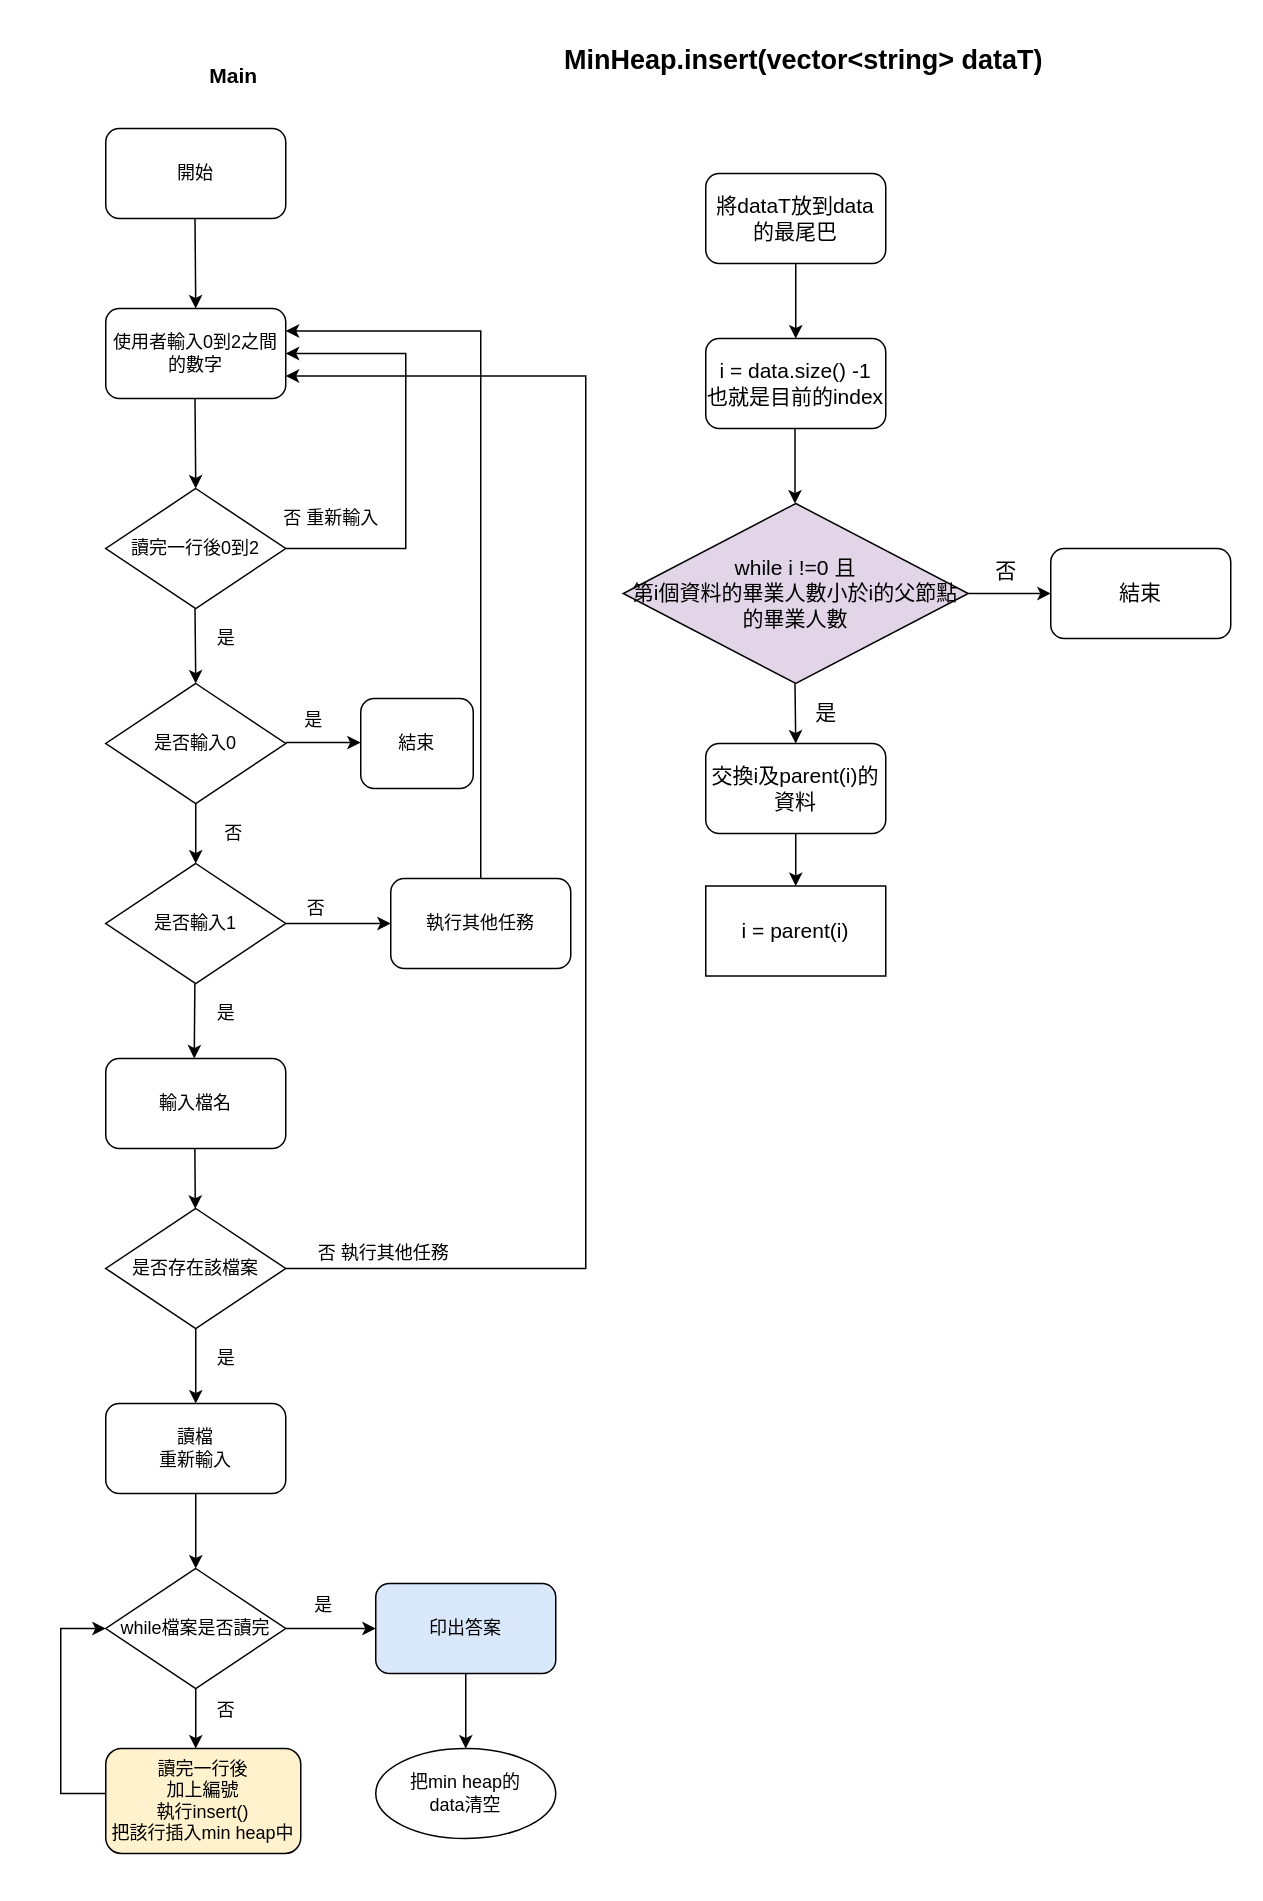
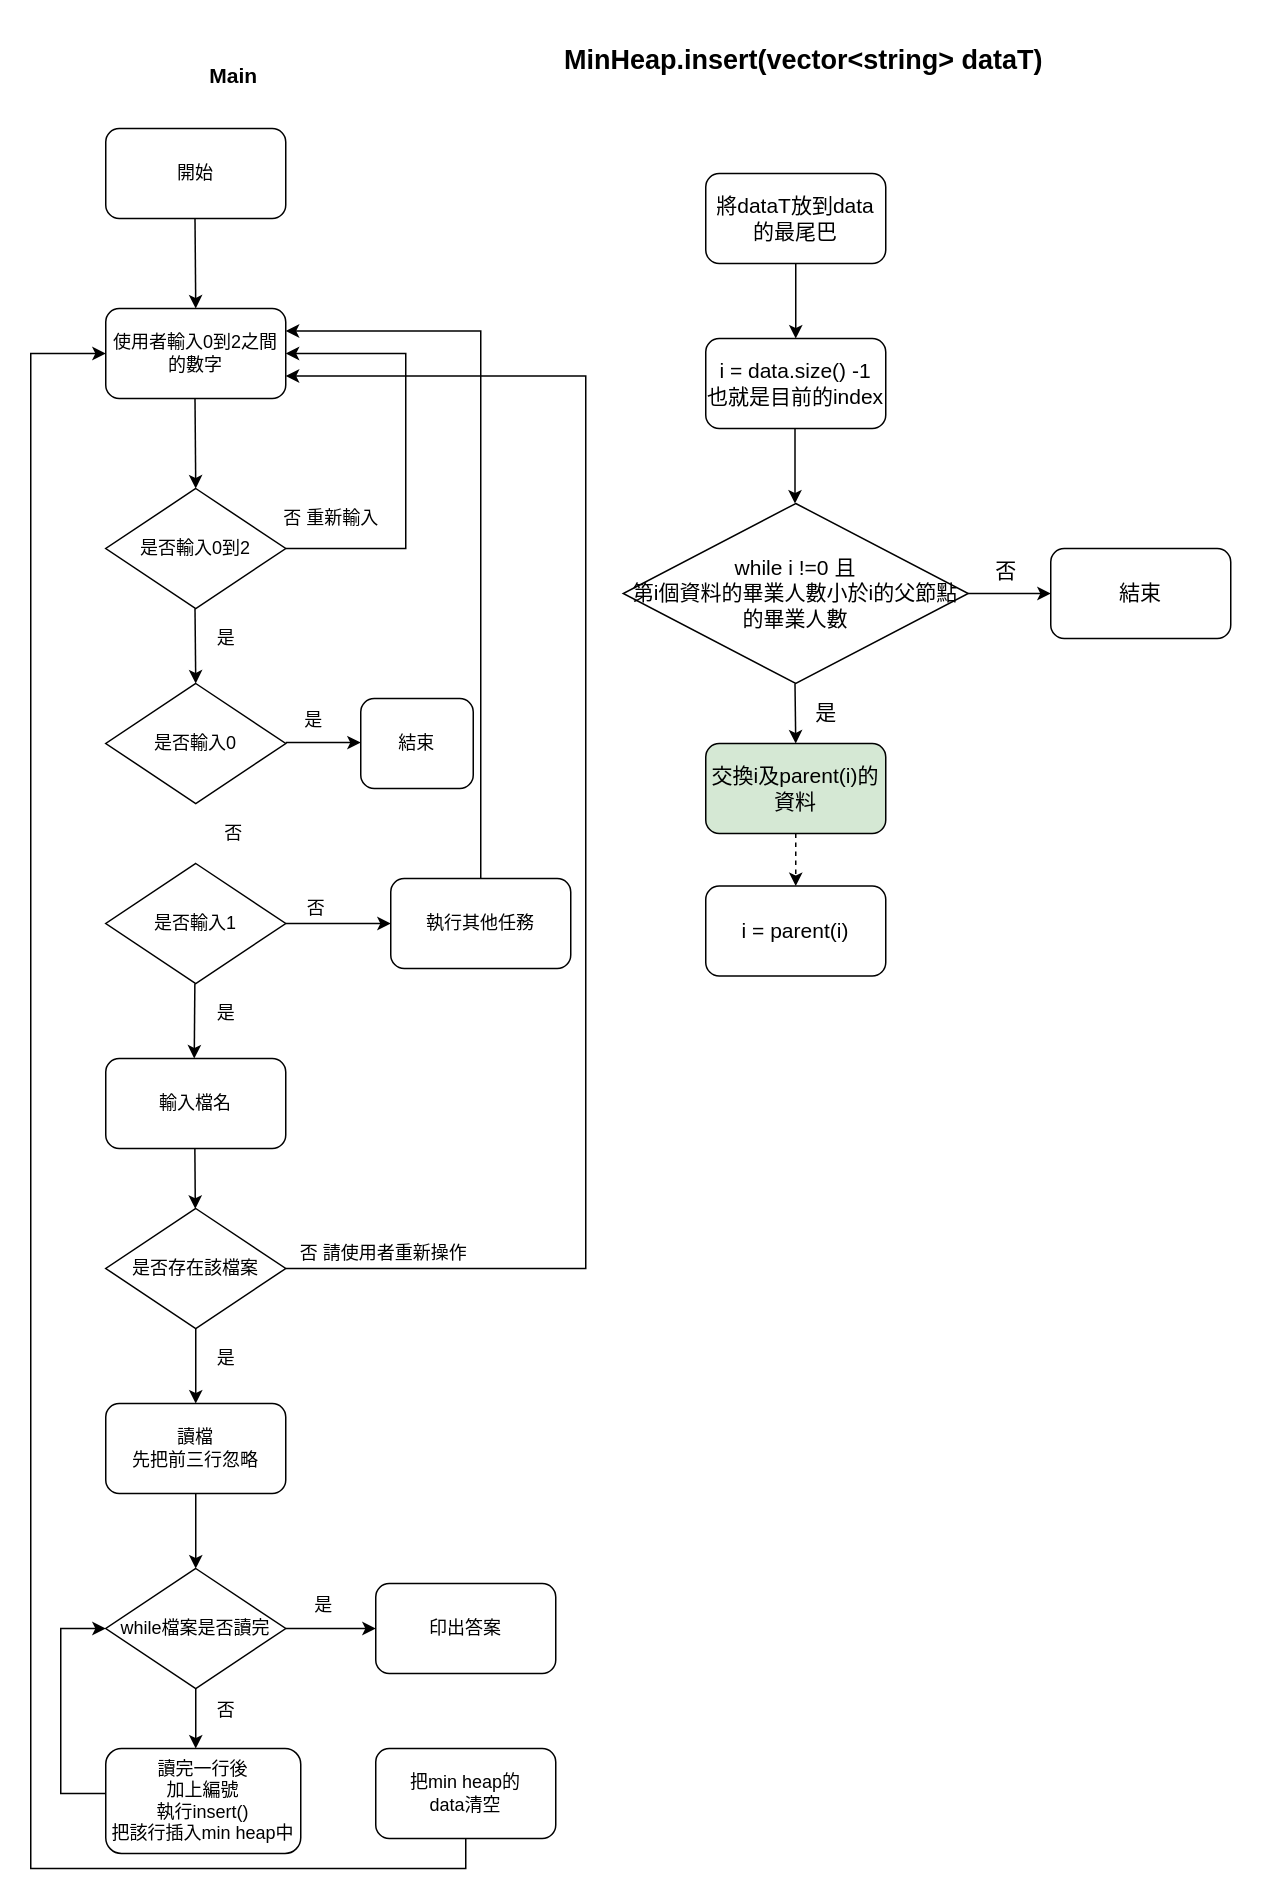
- <mxCell id="6" value="讀完一行後0到2" style="rhombus;whiteSpace=wrap;html=1;" vertex="1" parent="1"><mxGeometry x="70" y="325" width="120" height="80" as="geometry" /></mxCell>
+ <mxCell id="6" value="是否輸入0到2" style="rhombus;whiteSpace=wrap;html=1;" vertex="1" parent="1"><mxGeometry x="70" y="325" width="120" height="80" as="geometry" /></mxCell>
- <mxCell id="47" value="while i !=0 且&lt;br&gt;第i個資料的畢業人數小於i的父節點的畢業人數" style="rhombus;whiteSpace=wrap;html=1;fontSize=14;fillColor=#e1d5e7;" vertex="1" parent="1"><mxGeometry x="415" y="335" width="230" height="120" as="geometry" /></mxCell>
+ <mxCell id="47" value="while i !=0 且&lt;br&gt;第i個資料的畢業人數小於i的父節點的畢業人數" style="rhombus;whiteSpace=wrap;html=1;fontSize=14;" vertex="1" parent="1"><mxGeometry x="415" y="335" width="230" height="120" as="geometry" /></mxCell>
- <mxCell id="51" value="交換i及parent(i)的資料" style="rounded=1;whiteSpace=wrap;html=1;fontSize=14;" vertex="1" parent="1"><mxGeometry x="470" y="495" width="120" height="60" as="geometry" /></mxCell>
+ <mxCell id="51" value="交換i及parent(i)的資料" style="rounded=1;whiteSpace=wrap;html=1;fontSize=14;fillColor=#d5e8d4;" vertex="1" parent="1"><mxGeometry x="470" y="495" width="120" height="60" as="geometry" /></mxCell>
- <mxCell id="16" value="" style="endArrow=classic;html=1;rounded=0;exitX=0.5;exitY=1;exitDx=0;exitDy=0;" edge="1" parent="1" source="11" target="14"><mxGeometry width="50" height="50" relative="1" as="geometry"><mxPoint x="130" y="565" as="sourcePoint" /><mxPoint x="140" y="465" as="targetPoint" /><Array as="points" /></mxGeometry></mxCell>
- <mxCell id="53" value="" style="endArrow=classic;html=1;rounded=0;fontSize=14;exitX=0.5;exitY=1;exitDx=0;exitDy=0;entryX=0.5;entryY=0;entryDx=0;entryDy=0;" edge="1" parent="1" source="51" target="52"><mxGeometry width="50" height="50" relative="1" as="geometry"><mxPoint x="539.5" y="465" as="sourcePoint" /><mxPoint x="540" y="505" as="targetPoint" /></mxGeometry></mxCell>
+ <mxCell id="53" value="" style="endArrow=classic;html=1;rounded=0;fontSize=14;exitX=0.5;exitY=1;exitDx=0;exitDy=0;entryX=0.5;entryY=0;entryDx=0;entryDy=0;dashed=1;" edge="1" parent="1" source="51" target="52"><mxGeometry width="50" height="50" relative="1" as="geometry"><mxPoint x="539.5" y="465" as="sourcePoint" /><mxPoint x="540" y="505" as="targetPoint" /></mxGeometry></mxCell>
- <mxCell id="52" value="i = parent(i)" style="whiteSpace=wrap;html=1;fontSize=14;rounded=0;" vertex="1" parent="1"><mxGeometry x="470" y="590" width="120" height="60" as="geometry" /></mxCell>
+ <mxCell id="52" value="i = parent(i)" style="rounded=1;whiteSpace=wrap;html=1;fontSize=14;" vertex="1" parent="1"><mxGeometry x="470" y="590" width="120" height="60" as="geometry" /></mxCell>
- <mxCell id="27" value="否 執行其他任務" style="text;html=1;align=center;verticalAlign=middle;resizable=0;points=[];autosize=1;strokeColor=none;fillColor=none;" vertex="1" parent="1"><mxGeometry x="190" y="825" width="130" height="20" as="geometry" /></mxCell>
+ <mxCell id="27" value="否 請使用者重新操作" style="text;html=1;align=center;verticalAlign=middle;resizable=0;points=[];autosize=1;strokeColor=none;fillColor=none;" vertex="1" parent="1"><mxGeometry x="190" y="825" width="130" height="20" as="geometry" /></mxCell>
+ <mxCell id="42" value="" style="endArrow=classic;html=1;rounded=0;exitX=0.5;exitY=1;exitDx=0;exitDy=0;entryX=0;entryY=0.5;entryDx=0;entryDy=0;" edge="1" parent="1" source="40" target="4"><mxGeometry width="50" height="50" relative="1" as="geometry"><mxPoint x="370" y="1285" as="sourcePoint" /><mxPoint x="20" y="485" as="targetPoint" /><Array as="points"><mxPoint x="310" y="1245" /><mxPoint x="20" y="1245" /><mxPoint x="20" y="235" /></Array></mxGeometry></mxCell>
- <mxCell id="30" value="讀檔&lt;br&gt;重新輸入" style="rounded=1;whiteSpace=wrap;html=1;" vertex="1" parent="1"><mxGeometry x="70" y="935" width="120" height="60" as="geometry" /></mxCell>
+ <mxCell id="30" value="讀檔&lt;br&gt;先把前三行忽略" style="rounded=1;whiteSpace=wrap;html=1;" vertex="1" parent="1"><mxGeometry x="70" y="935" width="120" height="60" as="geometry" /></mxCell>
- <mxCell id="39" value="印出答案" style="rounded=1;whiteSpace=wrap;html=1;fillColor=#dae8fc;" vertex="1" parent="1"><mxGeometry x="250" y="1055" width="120" height="60" as="geometry" /></mxCell>
+ <mxCell id="39" value="印出答案" style="rounded=1;whiteSpace=wrap;html=1;" vertex="1" parent="1"><mxGeometry x="250" y="1055" width="120" height="60" as="geometry" /></mxCell>
- <mxCell id="41" value="" style="endArrow=classic;html=1;rounded=0;exitX=0.5;exitY=1;exitDx=0;exitDy=0;entryX=0.5;entryY=0;entryDx=0;entryDy=0;" edge="1" parent="1" source="39" target="40"><mxGeometry width="50" height="50" relative="1" as="geometry"><mxPoint x="370" y="1285" as="sourcePoint" /><mxPoint x="420" y="1235" as="targetPoint" /></mxGeometry></mxCell>
- <mxCell id="40" value="把min heap的&lt;br&gt;data清空" style="ellipse;whiteSpace=wrap;html=1;" vertex="1" parent="1"><mxGeometry x="250" y="1165" width="120" height="60" as="geometry" /></mxCell>
+ <mxCell id="40" value="把min heap的&lt;br&gt;data清空" style="rounded=1;whiteSpace=wrap;html=1;" vertex="1" parent="1"><mxGeometry x="250" y="1165" width="120" height="60" as="geometry" /></mxCell>
- <mxCell id="34" value="讀完一行後&lt;br&gt;加上編號&lt;br&gt;執行insert()&lt;br&gt;把該行插入min heap中" style="rounded=1;whiteSpace=wrap;html=1;fillColor=#fff2cc;" vertex="1" parent="1"><mxGeometry x="70" y="1165" width="130" height="70" as="geometry" /></mxCell>
+ <mxCell id="34" value="讀完一行後&lt;br&gt;加上編號&lt;br&gt;執行insert()&lt;br&gt;把該行插入min heap中" style="rounded=1;whiteSpace=wrap;html=1;" vertex="1" parent="1"><mxGeometry x="70" y="1165" width="130" height="70" as="geometry" /></mxCell>
